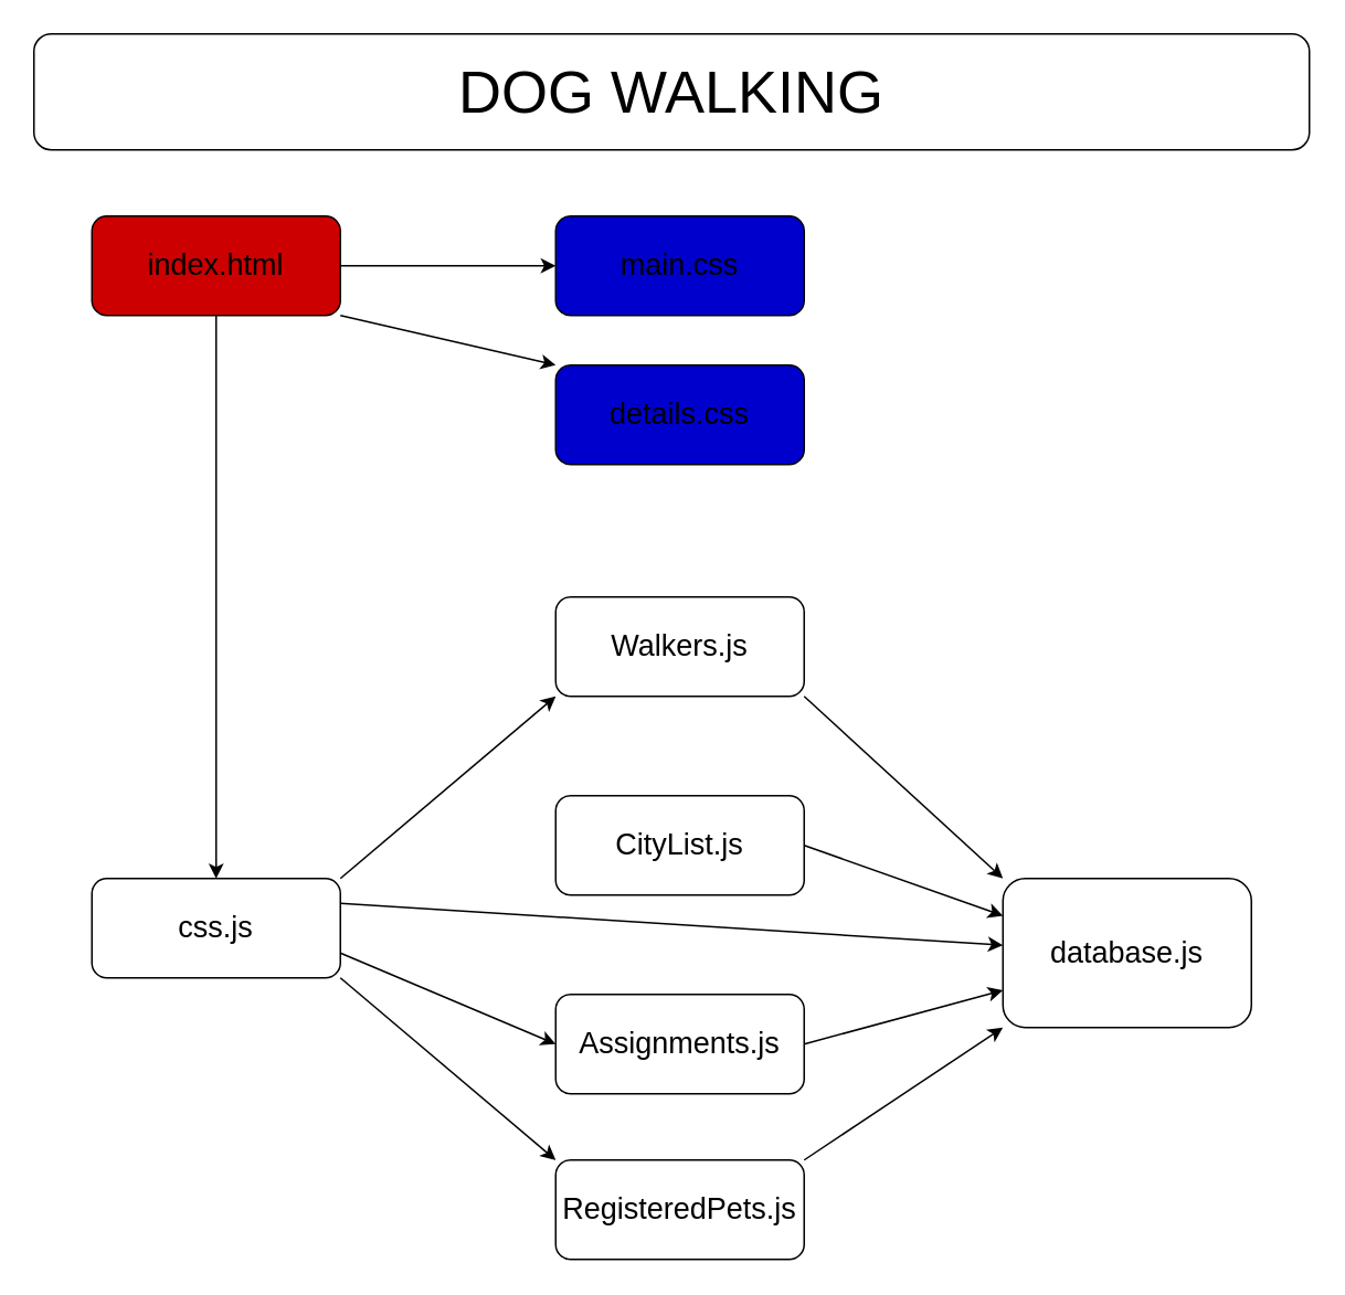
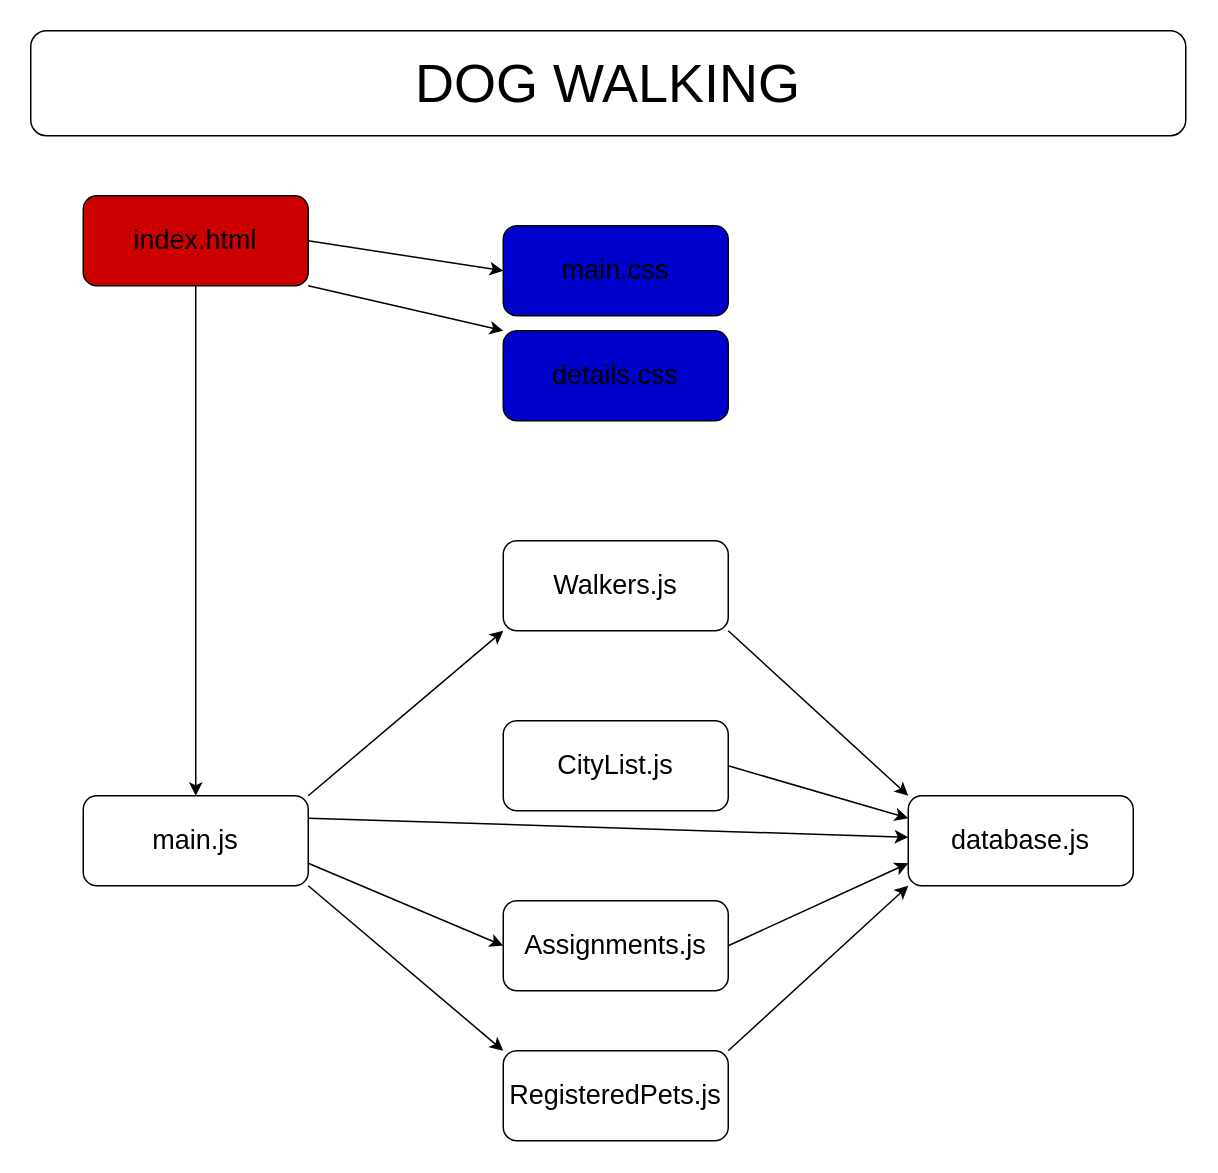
- <mxCell id="11" value="main.css" style="rounded=1;whiteSpace=wrap;html=1;fontSize=18;fillColor=#0000CC;" vertex="1" parent="1"><mxGeometry x="335" y="130" width="150" height="60" as="geometry" /></mxCell>
+ <mxCell id="11" value="main.css" style="rounded=1;whiteSpace=wrap;html=1;fontSize=18;fillColor=#0000CC;" vertex="1" parent="1"><mxGeometry x="335" y="150" width="150" height="60" as="geometry" /></mxCell>
- <mxCell id="3" value="css.js" style="rounded=1;whiteSpace=wrap;html=1;fontSize=18;" vertex="1" parent="1"><mxGeometry x="55" y="530" width="150" height="60" as="geometry" /></mxCell>
+ <mxCell id="3" value="main.js" style="rounded=1;whiteSpace=wrap;html=1;fontSize=18;" vertex="1" parent="1"><mxGeometry x="55" y="530" width="150" height="60" as="geometry" /></mxCell>
- <mxCell id="8" value="database.js" style="rounded=1;whiteSpace=wrap;html=1;fontSize=18;" vertex="1" parent="1"><mxGeometry x="605" y="530" width="150" height="90" as="geometry" /></mxCell>
+ <mxCell id="8" value="database.js" style="rounded=1;whiteSpace=wrap;html=1;fontSize=18;" vertex="1" parent="1"><mxGeometry x="605" y="530" width="150" height="60" as="geometry" /></mxCell>
